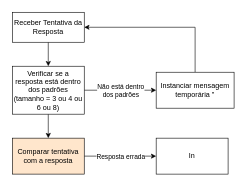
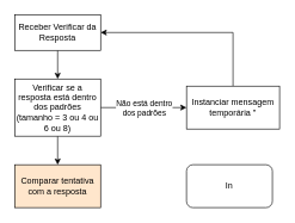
- <mxCell id="3" value="Receber Tentativa da Resposta" style="rounded=0;whiteSpace=wrap;html=1;" vertex="1" parent="1"><mxGeometry x="20" y="20" width="120" height="50" as="geometry" /></mxCell>
+ <mxCell id="3" value="Receber Verificar da Resposta" style="rounded=0;whiteSpace=wrap;html=1;" vertex="1" parent="1"><mxGeometry x="20" y="20" width="120" height="50" as="geometry" /></mxCell>
- <mxCell id="10" value="" style="edgeStyle=orthogonalEdgeStyle;rounded=0;orthogonalLoop=1;jettySize=auto;html=1;" edge="1" parent="1" source="12" target="13"><mxGeometry relative="1" as="geometry" /></mxCell>
- <mxCell id="11" value="Resposta errada" style="edgeLabel;html=1;align=center;verticalAlign=middle;resizable=0;points=[];" vertex="1" connectable="0" parent="10"><mxGeometry x="0.017" y="-2" relative="1" as="geometry"><mxPoint x="-1" y="-2" as="offset" /></mxGeometry></mxCell>
- <mxCell id="13" value="In" style="whiteSpace=wrap;html=1;rounded=0;" vertex="1" parent="1"><mxGeometry x="260" y="230" width="120" height="60" as="geometry" /></mxCell>
+ <mxCell id="13" value="In" style="whiteSpace=wrap;html=1;rounded=1;" vertex="1" parent="1"><mxGeometry x="260" y="230" width="120" height="60" as="geometry" /></mxCell>
